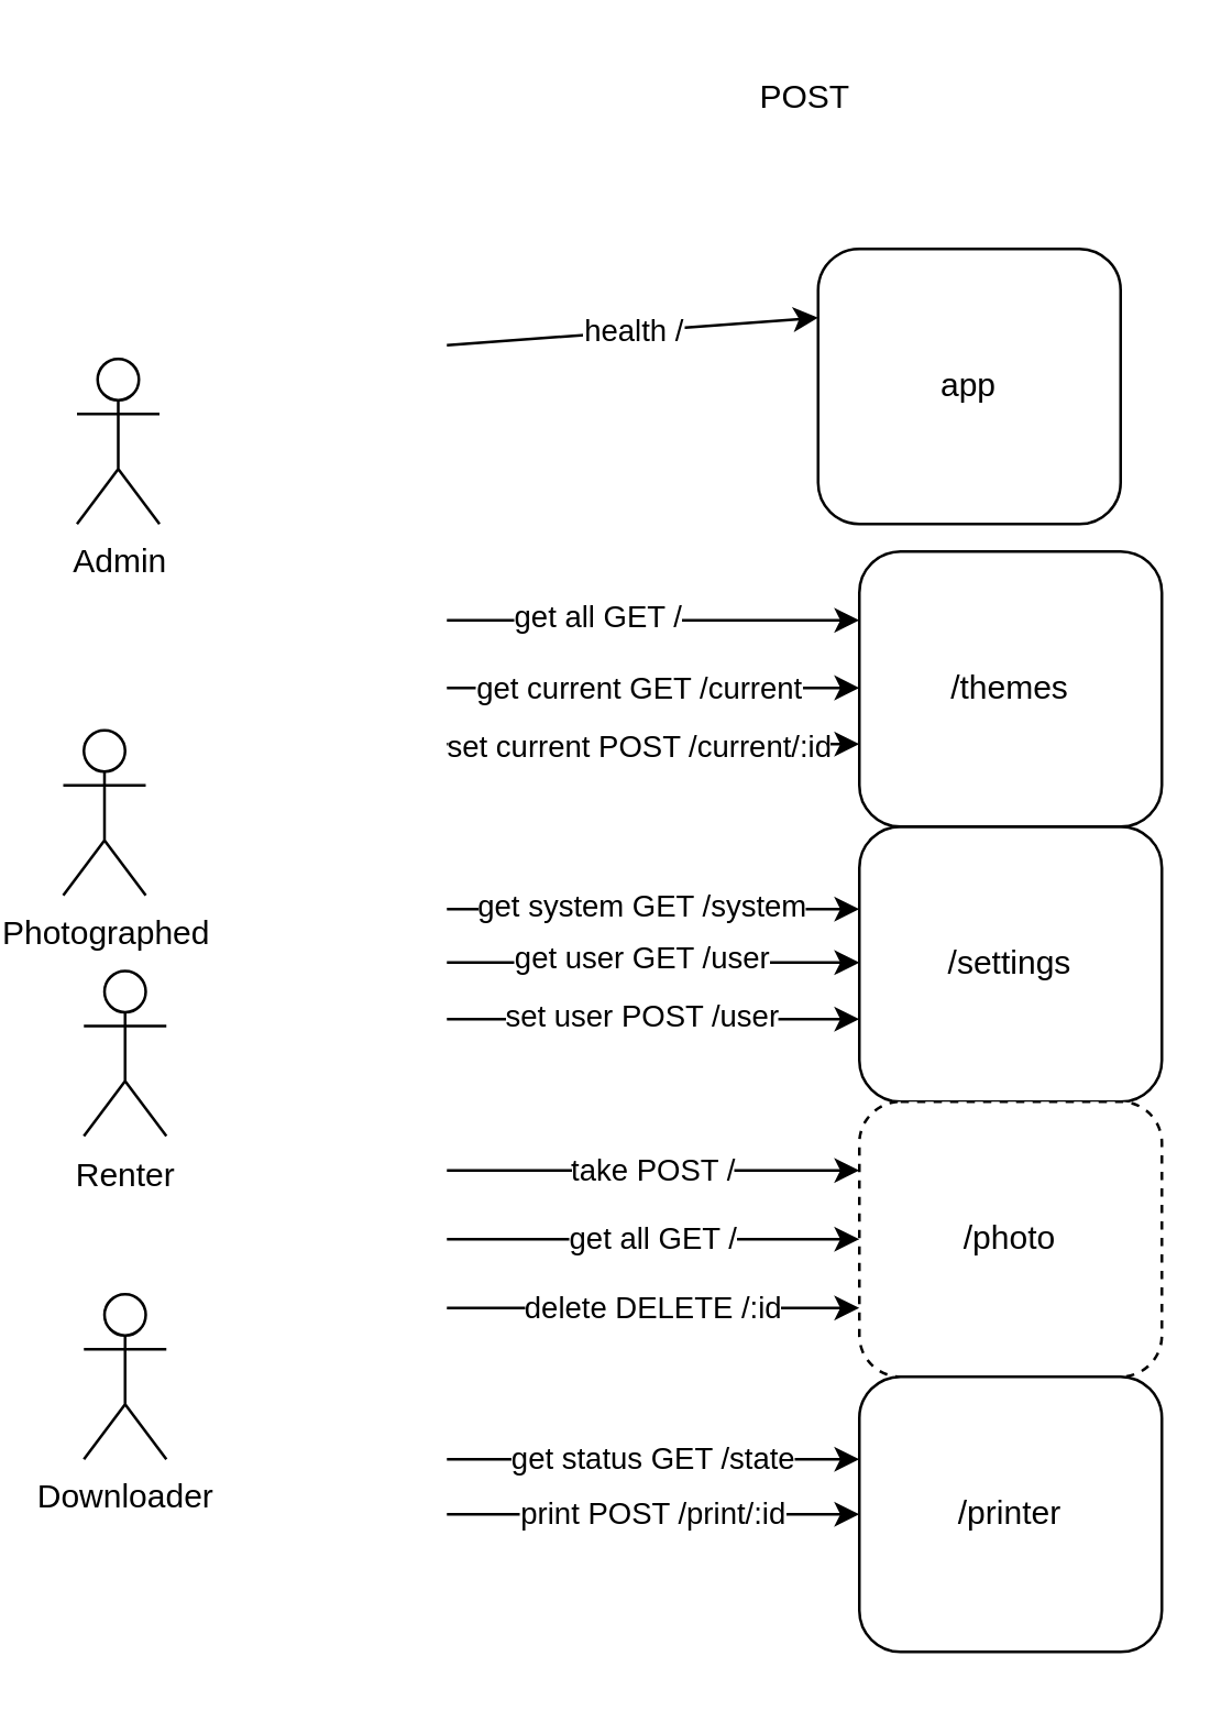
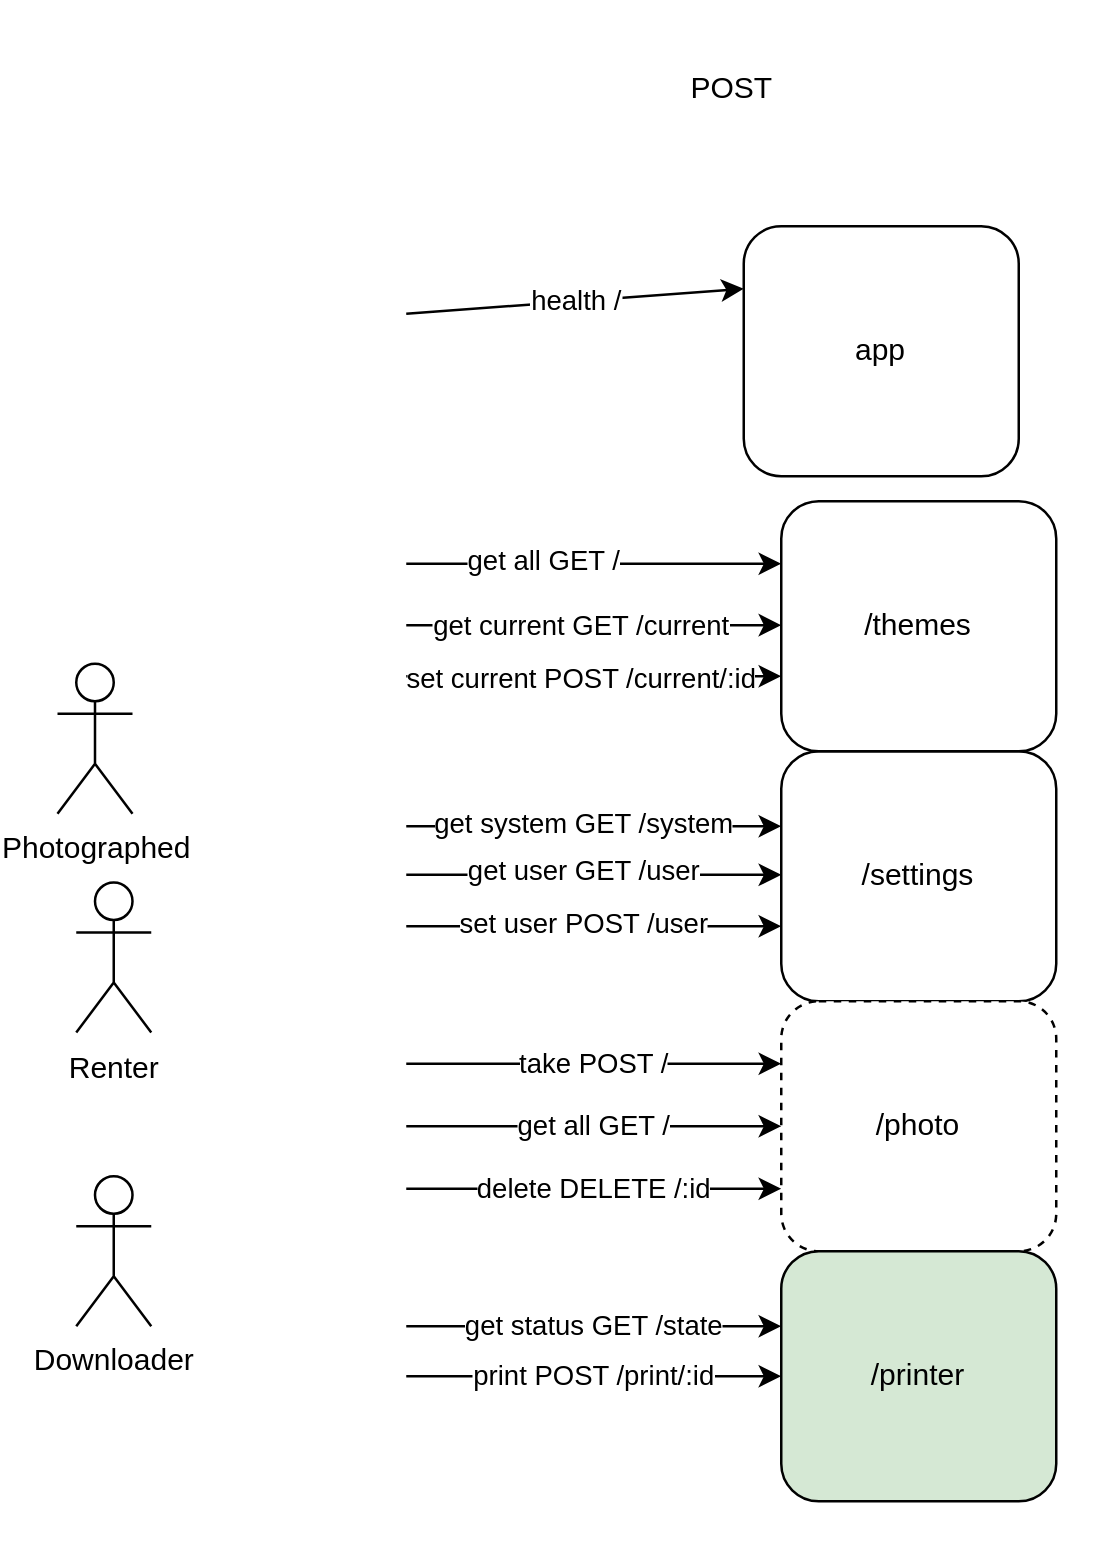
- <mxCell id="2" value="Admin" style="shape=umlActor;verticalLabelPosition=bottom;verticalAlign=top;html=1;outlineConnect=0;" parent="1" vertex="1"><mxGeometry x="25.5" y="130" width="30" height="60" as="geometry" /></mxCell>
- <mxCell id="8" value="/printer" style="rounded=1;whiteSpace=wrap;html=1;" vertex="1" parent="1"><mxGeometry x="310" y="500" width="110" height="100" as="geometry" /></mxCell>
+ <mxCell id="8" value="/printer" style="rounded=1;whiteSpace=wrap;html=1;fillColor=#d5e8d4;" vertex="1" parent="1"><mxGeometry x="310" y="500" width="110" height="100" as="geometry" /></mxCell>
